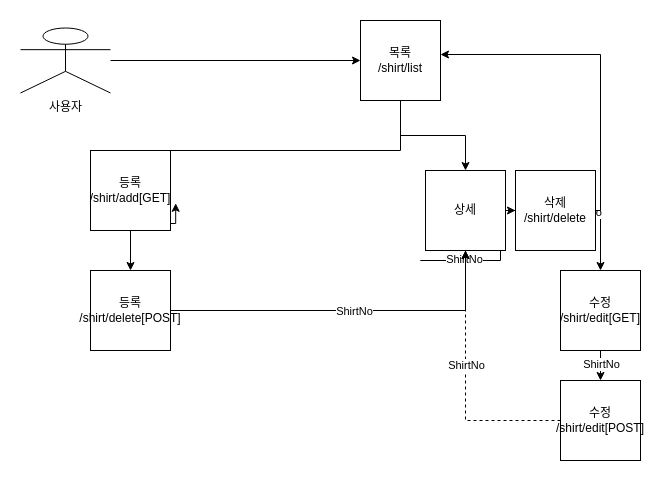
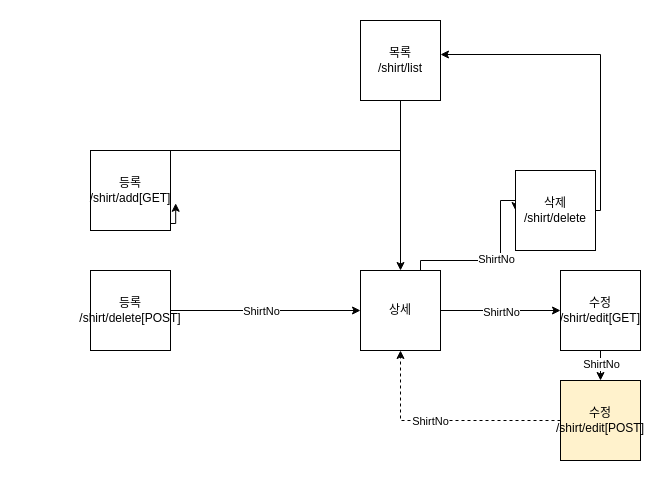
- <mxCell id="3" value="사용자" style="shape=umlActor;verticalLabelPosition=bottom;verticalAlign=top;html=1;outlineConnect=0;" vertex="1" parent="1"><mxGeometry x="20" y="27.5" width="90" height="65" as="geometry" /></mxCell>
- <mxCell id="2" style="edgeStyle=orthogonalEdgeStyle;rounded=0;orthogonalLoop=1;jettySize=auto;html=1;" edge="1" parent="1" source="3" target="6"><mxGeometry relative="1" as="geometry" /></mxCell>
- <mxCell id="11" value="상세" style="whiteSpace=wrap;html=1;aspect=fixed;" vertex="1" parent="1"><mxGeometry x="425" y="170" width="80" height="80" as="geometry" /></mxCell>
+ <mxCell id="11" value="상세" style="whiteSpace=wrap;html=1;aspect=fixed;" vertex="1" parent="1"><mxGeometry x="360" y="270" width="80" height="80" as="geometry" /></mxCell>
- <mxCell id="12" style="edgeStyle=orthogonalEdgeStyle;rounded=0;orthogonalLoop=1;jettySize=auto;html=1;" edge="1" parent="1" source="13" target="16"><mxGeometry relative="1" as="geometry" /></mxCell>
- <mxCell id="24" value="수정&lt;br&gt;/shirt/edit[POST]" style="whiteSpace=wrap;html=1;aspect=fixed;" vertex="1" parent="1"><mxGeometry x="560" y="380" width="80" height="80" as="geometry" /></mxCell>
+ <mxCell id="24" value="수정&lt;br&gt;/shirt/edit[POST]" style="whiteSpace=wrap;html=1;aspect=fixed;fillColor=#fff2cc;" vertex="1" parent="1"><mxGeometry x="560" y="380" width="80" height="80" as="geometry" /></mxCell>
